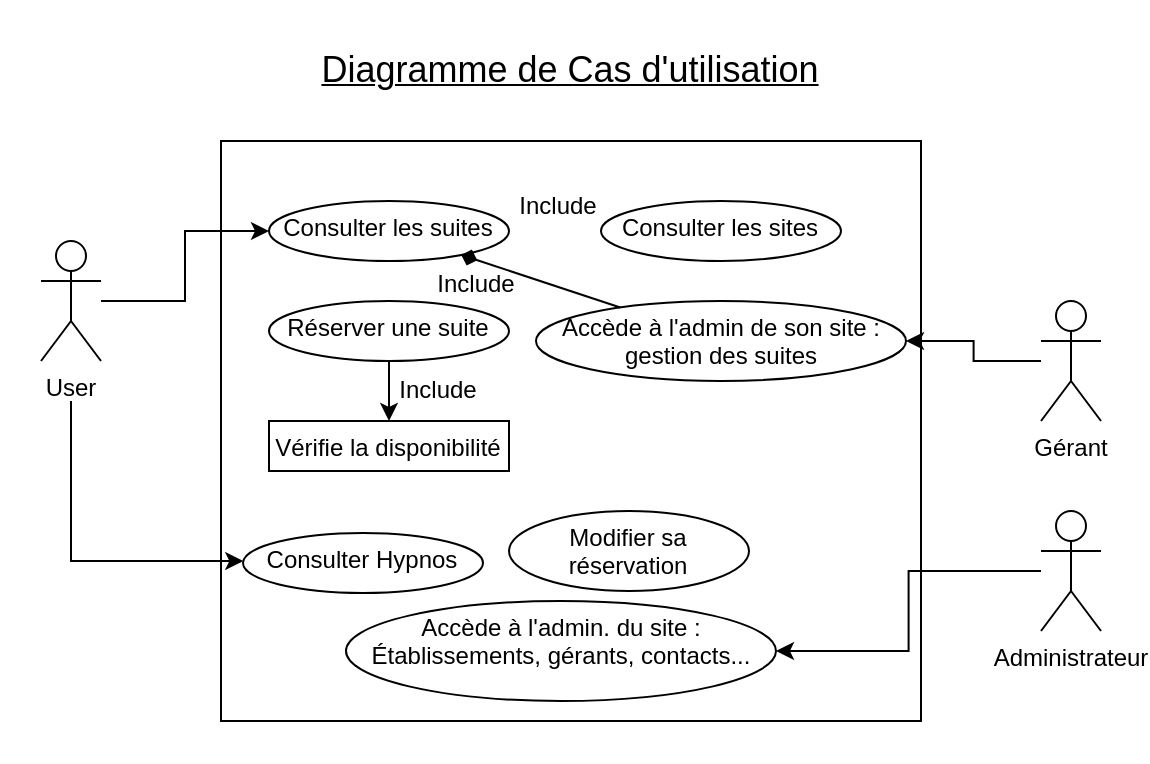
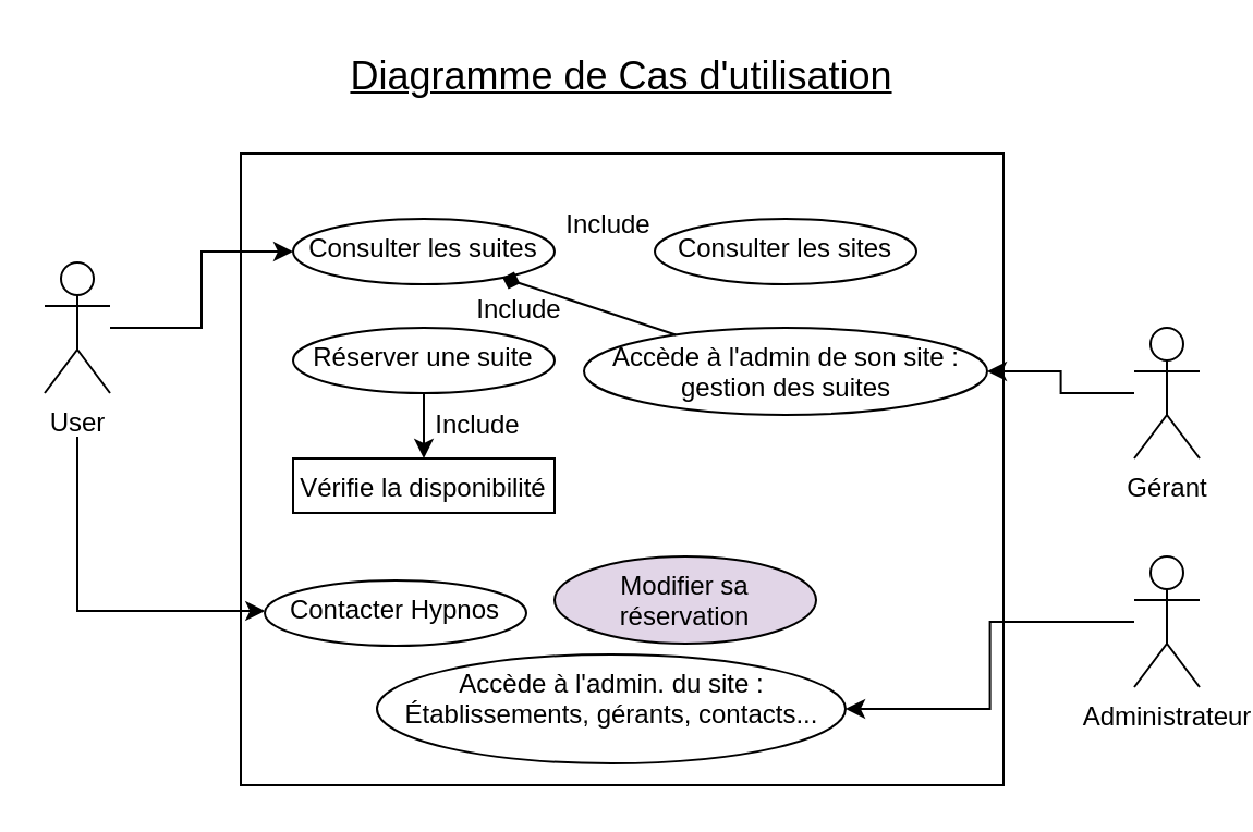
- <mxCell id="19" value="Modifier sa réservation" style="ellipse;whiteSpace=wrap;html=1;verticalAlign=top;" vertex="1" parent="1"><mxGeometry x="254" y="255" width="120" height="40" as="geometry" /></mxCell>
+ <mxCell id="19" value="Modifier sa réservation" style="ellipse;whiteSpace=wrap;html=1;verticalAlign=top;fillColor=#e1d5e7;" vertex="1" parent="1"><mxGeometry x="254" y="255" width="120" height="40" as="geometry" /></mxCell>
- <mxCell id="14" value="Consulter Hypnos" style="ellipse;whiteSpace=wrap;html=1;verticalAlign=top;" vertex="1" parent="1"><mxGeometry x="121" y="266" width="120" height="30" as="geometry" /></mxCell>
+ <mxCell id="14" value="Contacter Hypnos" style="ellipse;whiteSpace=wrap;html=1;verticalAlign=top;" vertex="1" parent="1"><mxGeometry x="121" y="266" width="120" height="30" as="geometry" /></mxCell>
